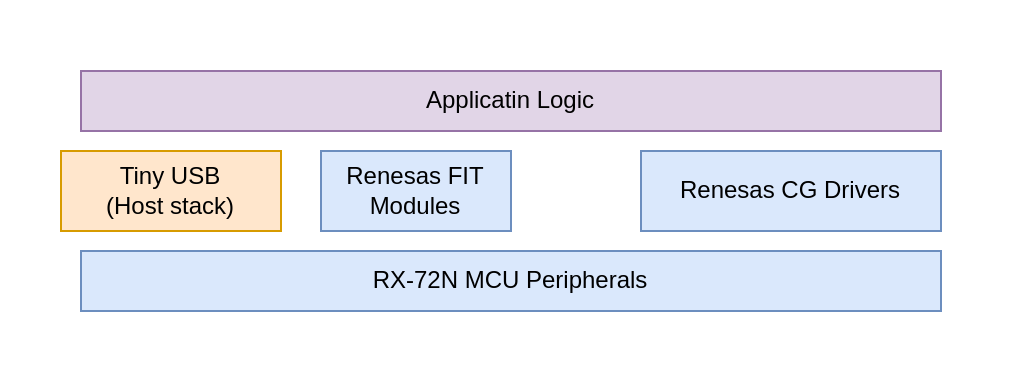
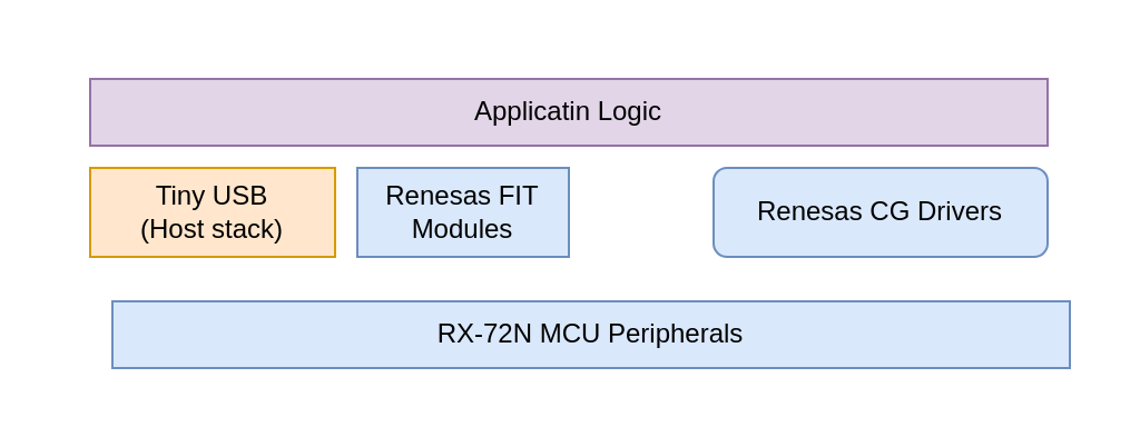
- <mxCell id="4" value="Tiny USB&lt;br&gt;(Host stack)" style="rounded=0;whiteSpace=wrap;html=1;fillColor=#ffe6cc;strokeColor=#d79b00;" vertex="1" parent="1"><mxGeometry x="30" y="75" width="110" height="40" as="geometry" /></mxCell>
+ <mxCell id="4" value="Tiny USB&lt;br&gt;(Host stack)" style="rounded=0;whiteSpace=wrap;html=1;fillColor=#ffe6cc;strokeColor=#d79b00;" vertex="1" parent="1"><mxGeometry x="40" y="75" width="110" height="40" as="geometry" /></mxCell>
- <mxCell id="7" value="Renesas CG Drivers" style="rounded=0;whiteSpace=wrap;html=1;fillColor=#dae8fc;strokeColor=#6c8ebf;" vertex="1" parent="1"><mxGeometry x="320" y="75" width="150" height="40" as="geometry" /></mxCell>
+ <mxCell id="7" value="Renesas CG Drivers" style="whiteSpace=wrap;html=1;fillColor=#dae8fc;strokeColor=#6c8ebf;rounded=1;" vertex="1" parent="1"><mxGeometry x="320" y="75" width="150" height="40" as="geometry" /></mxCell>
- <mxCell id="5" value="RX-72N MCU Peripherals" style="rounded=0;whiteSpace=wrap;html=1;fillColor=#dae8fc;strokeColor=#6c8ebf;" vertex="1" parent="1"><mxGeometry x="40" y="125" width="430" height="30" as="geometry" /></mxCell>
+ <mxCell id="5" value="RX-72N MCU Peripherals" style="rounded=0;whiteSpace=wrap;html=1;fillColor=#dae8fc;strokeColor=#6c8ebf;" vertex="1" parent="1"><mxGeometry x="50" y="135" width="430" height="30" as="geometry" /></mxCell>
